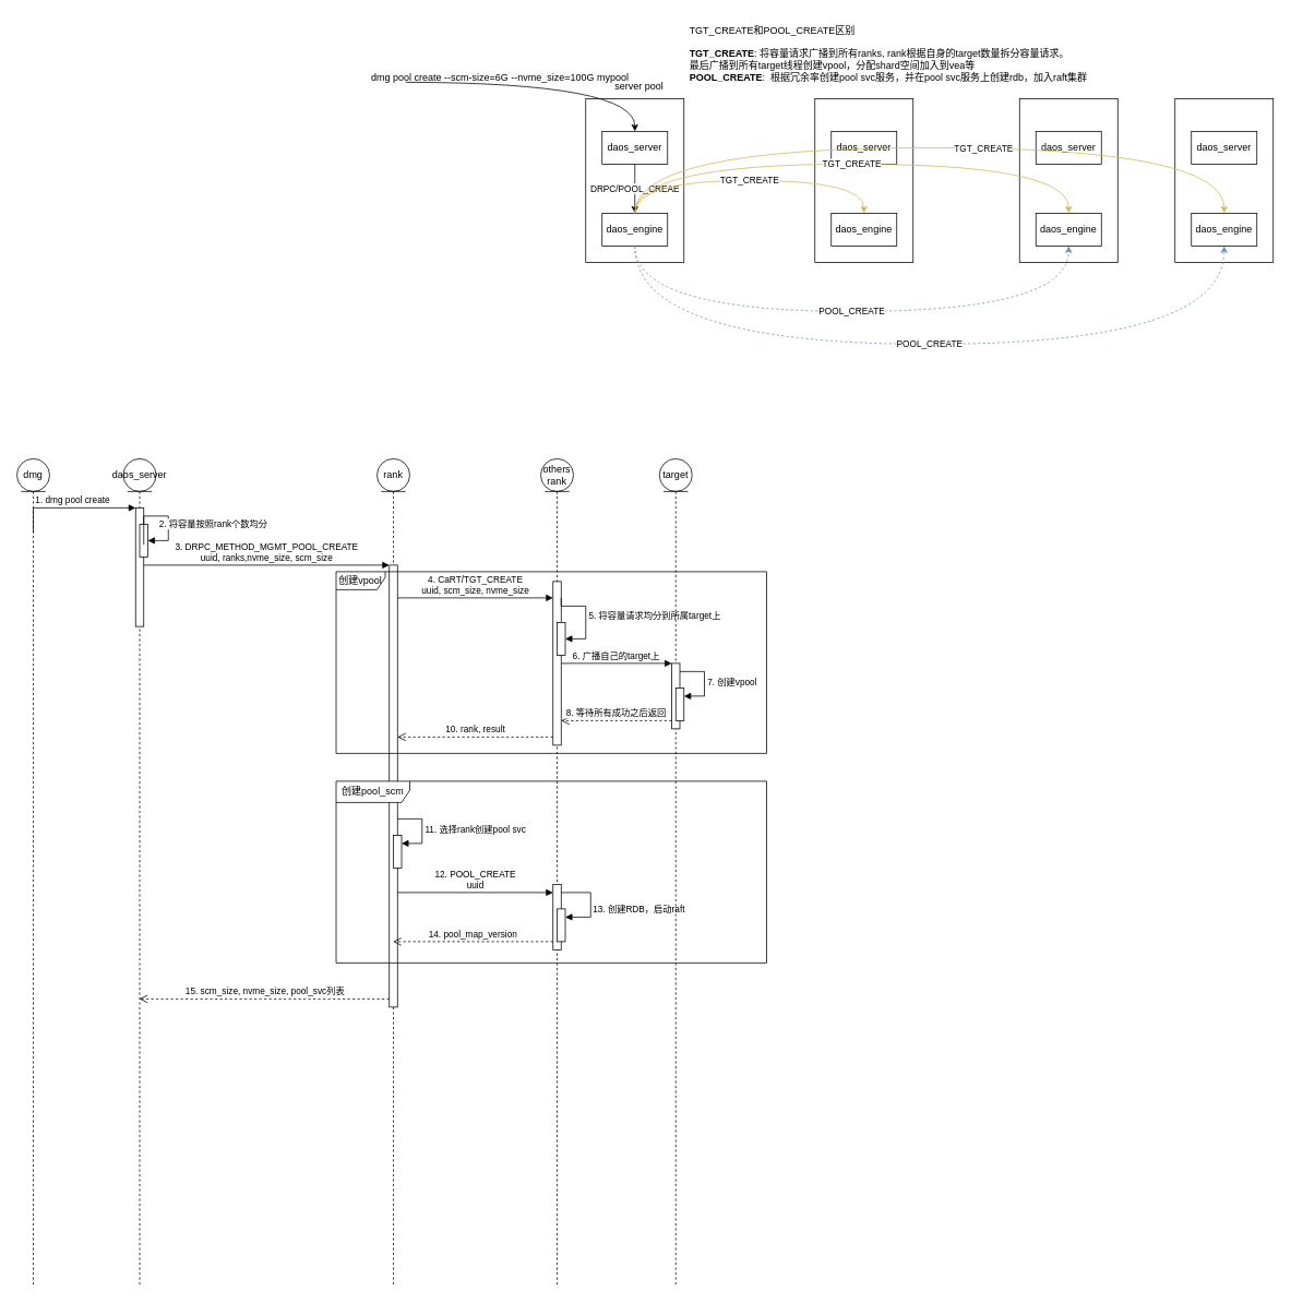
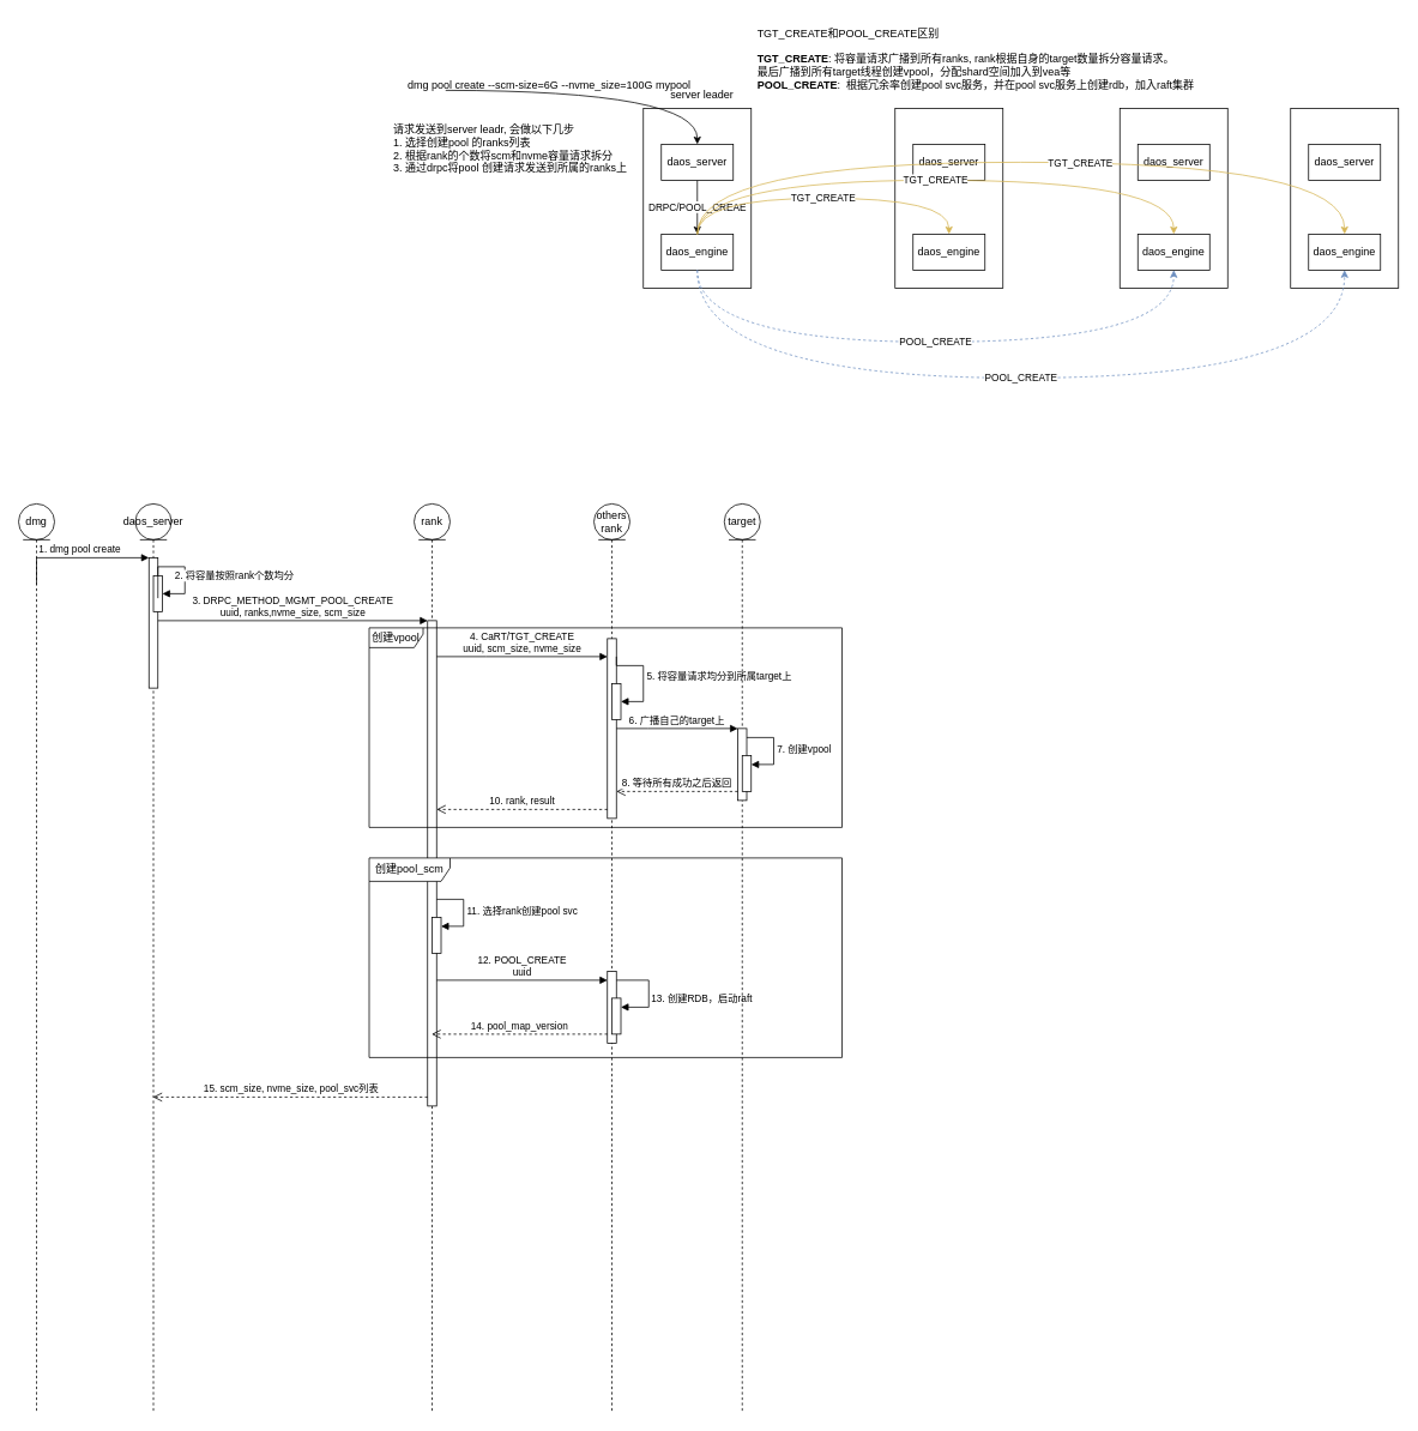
- <mxCell id="25" value="server pool" style="text;html=1;align=center;verticalAlign=middle;resizable=0;points=[];autosize=1;strokeColor=none;fillColor=none;" vertex="1" parent="1"><mxGeometry x="735" y="90" width="90" height="30" as="geometry" /></mxCell>
+ <mxCell id="25" value="server leader" style="text;html=1;align=center;verticalAlign=middle;resizable=0;points=[];autosize=1;strokeColor=none;fillColor=none;" vertex="1" parent="1"><mxGeometry x="735" y="90" width="90" height="30" as="geometry" /></mxCell>
+ <mxCell id="28" value="请求发送到server leadr, 会做以下几步&lt;br&gt;1. 选择创建pool 的ranks列表&lt;br&gt;2. 根据rank的个数将scm和nvme容量请求拆分&lt;br&gt;3. 通过drpc将pool 创建请求发送到所属的ranks上" style="text;html=1;align=left;verticalAlign=middle;resizable=0;points=[];autosize=1;strokeColor=none;fillColor=none;" vertex="1" parent="1"><mxGeometry x="435" y="130" width="280" height="70" as="geometry" /></mxCell>
